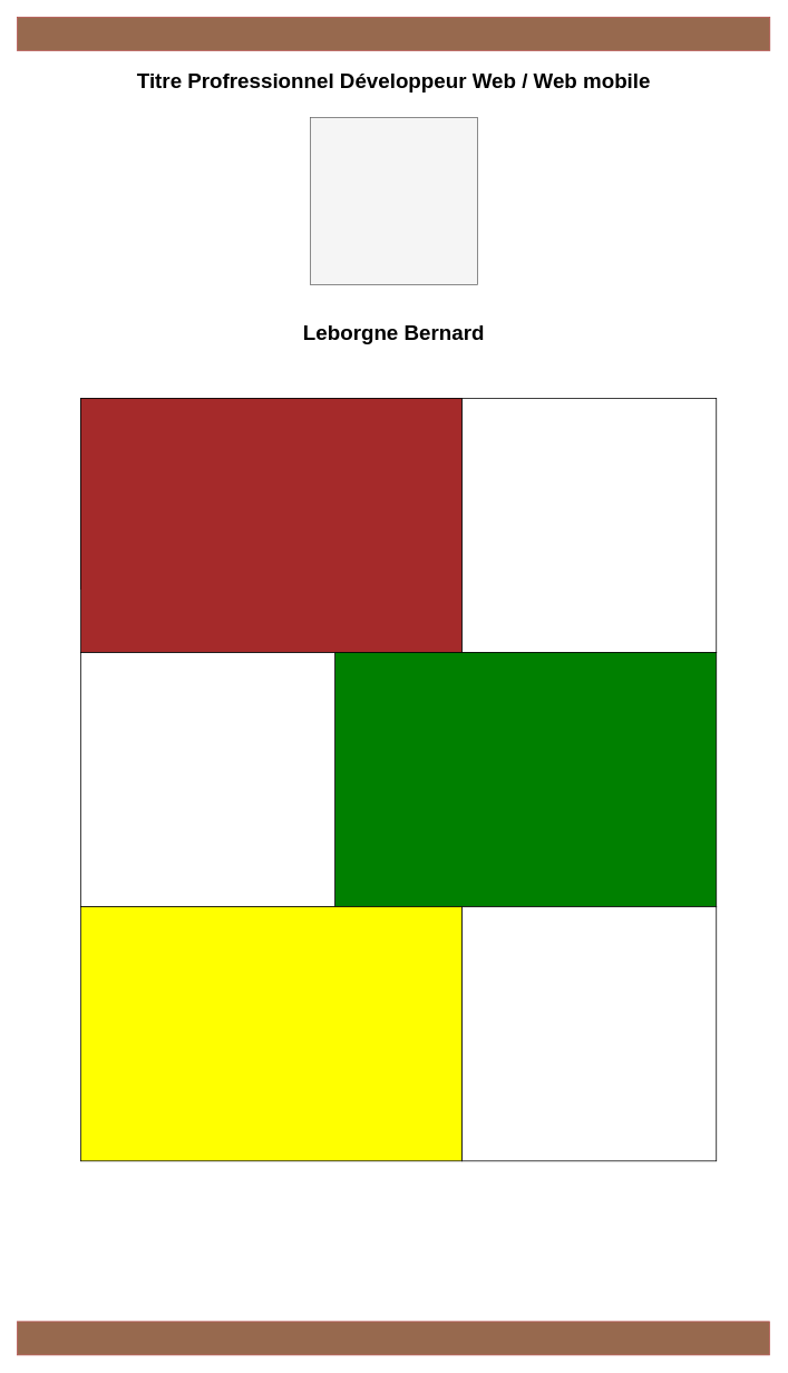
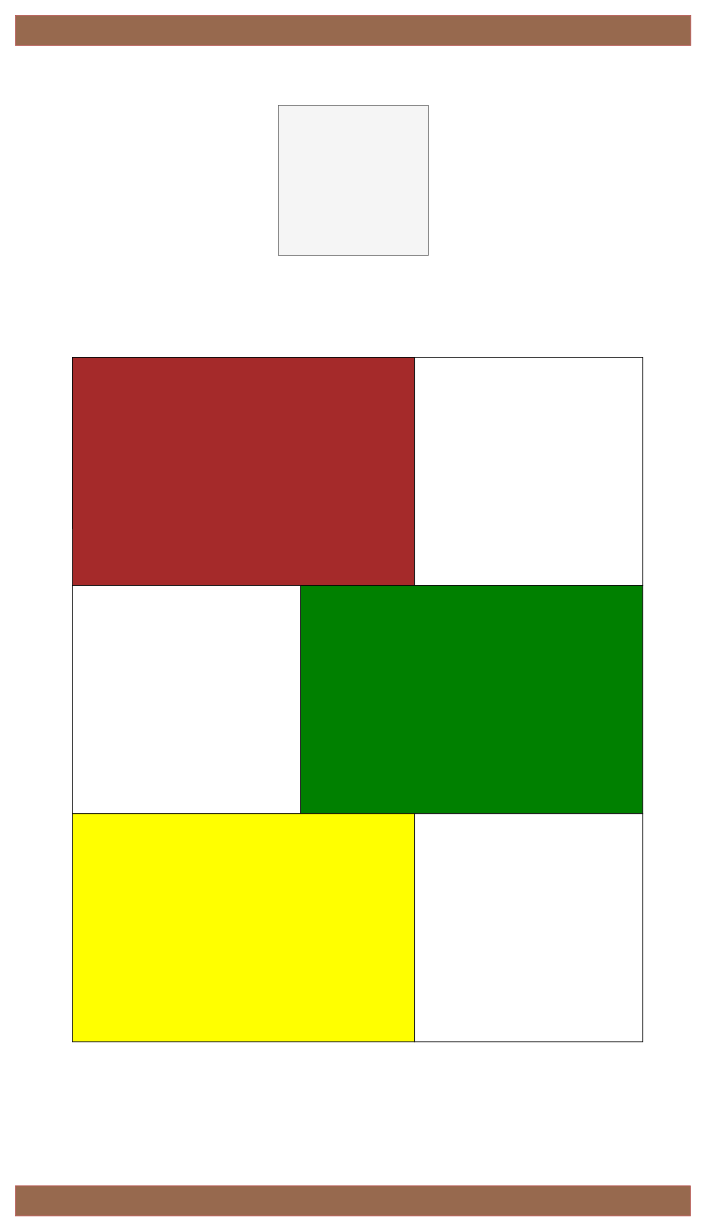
- <mxCell id="3" value="&lt;font size=&quot;1&quot; color=&quot;#000000&quot;&gt;&lt;b style=&quot;font-size: 25px&quot;&gt;Titre Profressionnel Développeur Web / Web mobile&lt;/b&gt;&lt;/font&gt;" style="text;html=1;strokeColor=none;fillColor=none;align=center;verticalAlign=middle;whiteSpace=wrap;rounded=0;" parent="1" vertex="1"><mxGeometry x="155" y="60" width="631" height="70" as="geometry" /></mxCell>
- <mxCell id="5" value="&lt;font size=&quot;1&quot; color=&quot;#000000&quot;&gt;&lt;b style=&quot;font-size: 25px&quot;&gt;Leborgne Bernard&lt;/b&gt;&lt;/font&gt;" style="text;html=1;strokeColor=none;fillColor=none;align=center;verticalAlign=middle;whiteSpace=wrap;rounded=0;" parent="1" vertex="1"><mxGeometry x="155" y="362" width="631" height="70" as="geometry" /></mxCell>
